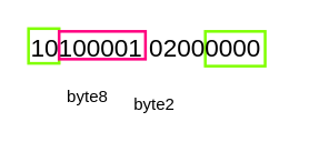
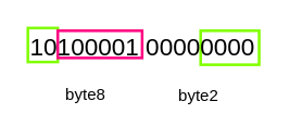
- <mxCell id="5" value="&lt;font style=&quot;font-size: 18px&quot;&gt;10100001 02000000&lt;/font&gt;" style="text;html=1;resizable=0;points=[];autosize=1;align=left;verticalAlign=top;spacingTop=-4;" vertex="1" parent="1"><mxGeometry x="20" y="22" width="180" height="20" as="geometry" /></mxCell>
+ <mxCell id="5" value="&lt;font style=&quot;font-size: 18px&quot;&gt;10100001 00000000&lt;/font&gt;" style="text;html=1;resizable=0;points=[];autosize=1;align=left;verticalAlign=top;spacingTop=-4;" vertex="1" parent="1"><mxGeometry x="20" y="22" width="180" height="20" as="geometry" /></mxCell>
- <mxCell id="7" value="byte2" style="text;html=1;resizable=0;points=[];autosize=1;align=left;verticalAlign=top;spacingTop=-4;" vertex="1" parent="1"><mxGeometry x="93.5" y="65" width="40" height="20" as="geometry" /></mxCell>
+ <mxCell id="7" value="byte2" style="text;html=1;resizable=0;points=[];autosize=1;align=left;verticalAlign=top;spacingTop=-4;" vertex="1" parent="1"><mxGeometry x="128.5" y="60" width="40" height="20" as="geometry" /></mxCell>
